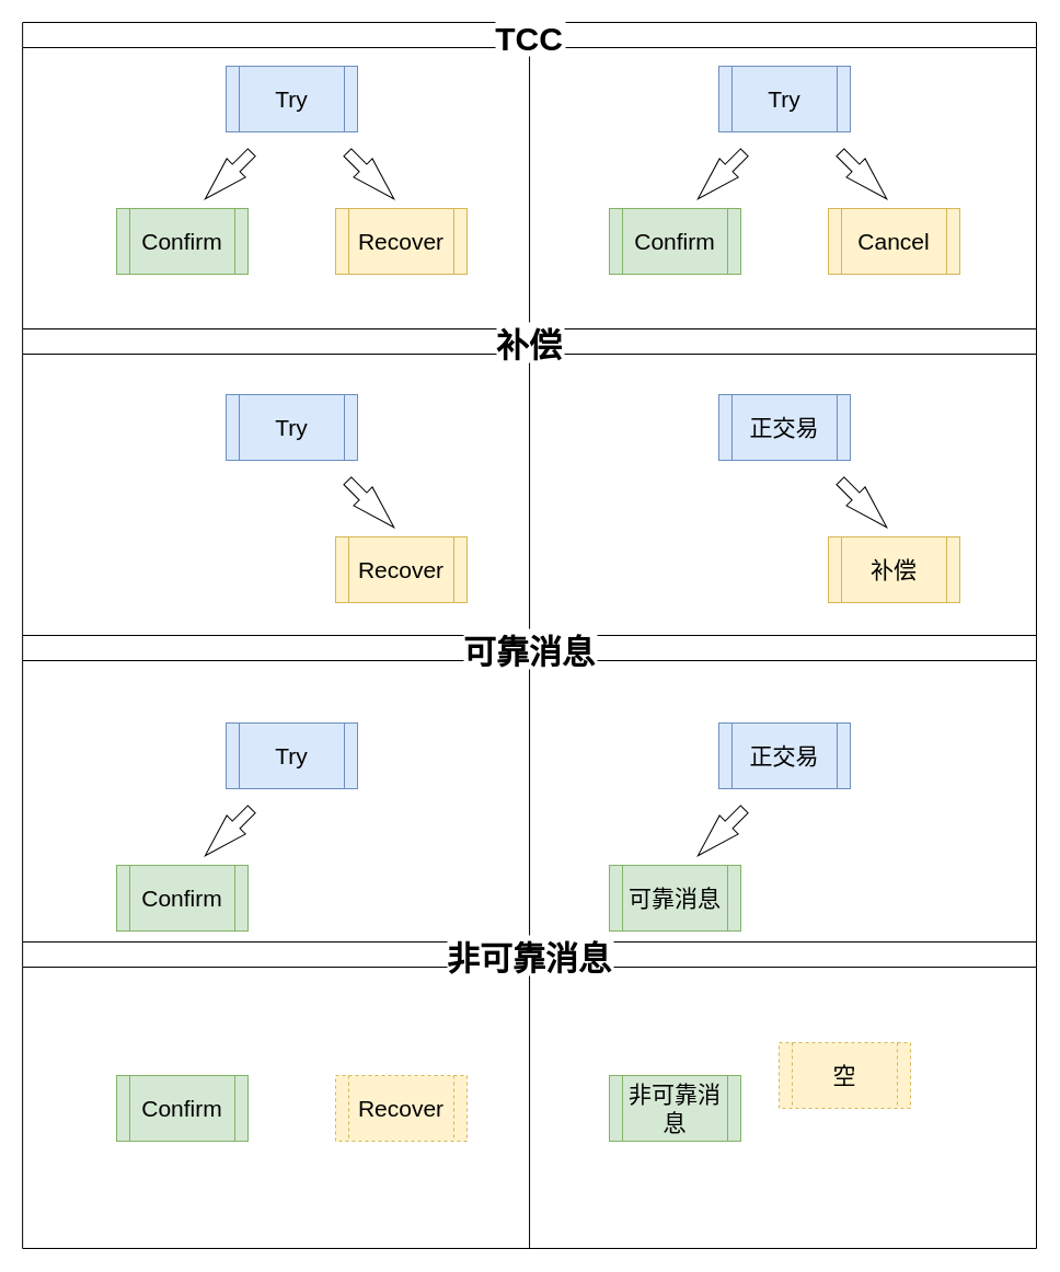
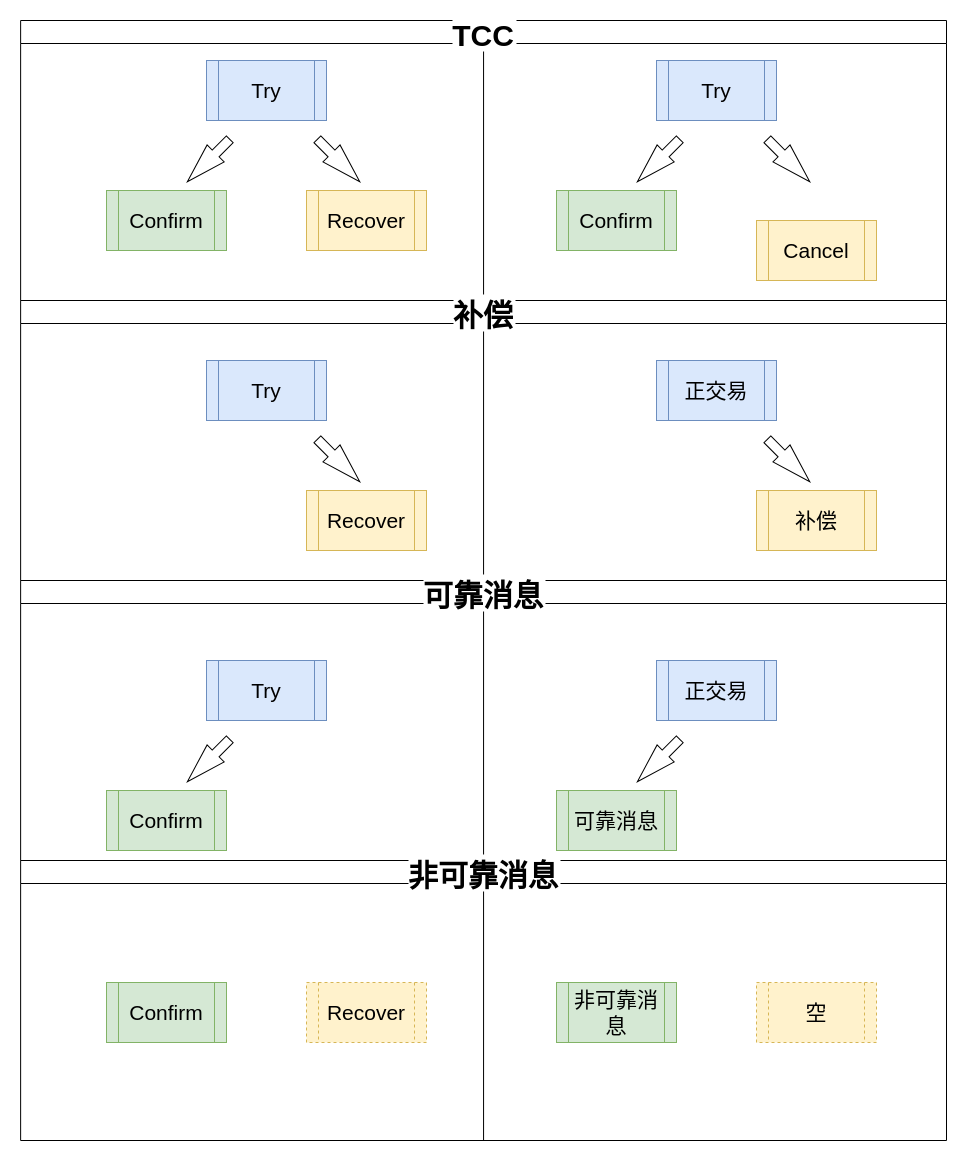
- <mxCell id="18" value="Cancel" style="shape=process;whiteSpace=wrap;html=1;backgroundOutline=1;fontSize=21;fillColor=#fff2cc;strokeColor=#d6b656;" parent="1" vertex="1"><mxGeometry x="756" y="190" width="120" height="60" as="geometry" /></mxCell>
+ <mxCell id="18" value="Cancel" style="shape=process;whiteSpace=wrap;html=1;backgroundOutline=1;fontSize=21;fillColor=#fff2cc;strokeColor=#d6b656;" parent="1" vertex="1"><mxGeometry x="756" y="220" width="120" height="60" as="geometry" /></mxCell>
- <mxCell id="28" value="空" style="shape=process;whiteSpace=wrap;html=1;backgroundOutline=1;fontSize=21;fillColor=#fff2cc;strokeColor=#d6b656;dashed=1;" parent="1" vertex="1"><mxGeometry x="711" y="952" width="120" height="60" as="geometry" /></mxCell>
+ <mxCell id="28" value="空" style="shape=process;whiteSpace=wrap;html=1;backgroundOutline=1;fontSize=21;fillColor=#fff2cc;strokeColor=#d6b656;dashed=1;" parent="1" vertex="1"><mxGeometry x="756" y="982" width="120" height="60" as="geometry" /></mxCell>
